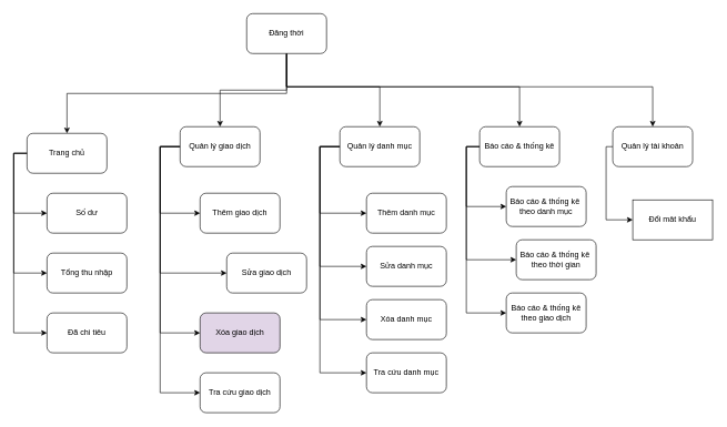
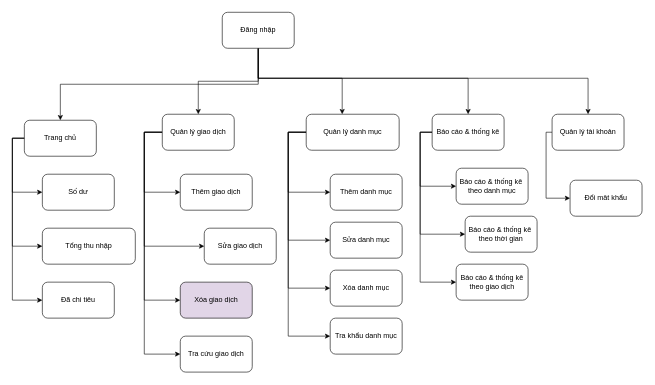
- <mxCell id="6" value="Đăng thời" style="rounded=1;whiteSpace=wrap;html=1;" vertex="1" parent="1"><mxGeometry x="370" y="20" width="120" height="60" as="geometry" /></mxCell>
+ <mxCell id="6" value="Đăng nhập" style="rounded=1;whiteSpace=wrap;html=1;" vertex="1" parent="1"><mxGeometry x="370" y="20" width="120" height="60" as="geometry" /></mxCell>
- <mxCell id="16" value="Quản lý danh mục" style="rounded=1;whiteSpace=wrap;html=1;" vertex="1" parent="1"><mxGeometry x="510" y="190" width="120" height="60" as="geometry" /></mxCell>
+ <mxCell id="16" value="Quản lý danh mục" style="rounded=1;whiteSpace=wrap;html=1;" vertex="1" parent="1"><mxGeometry x="510" y="190" width="155" height="60" as="geometry" /></mxCell>
- <mxCell id="40" value="Đổi mât khẩu" style="whiteSpace=wrap;html=1;rounded=0;" vertex="1" parent="1"><mxGeometry x="950" y="300" width="120" height="60" as="geometry" /></mxCell>
+ <mxCell id="40" value="Đổi mât khẩu" style="rounded=1;whiteSpace=wrap;html=1;" vertex="1" parent="1"><mxGeometry x="950" y="300" width="120" height="60" as="geometry" /></mxCell>
- <mxCell id="29" value="Tổng thu nhập" style="rounded=1;whiteSpace=wrap;html=1;" vertex="1" parent="1"><mxGeometry x="70" y="380" width="120" height="60" as="geometry" /></mxCell>
+ <mxCell id="29" value="Tổng thu nhập" style="rounded=1;whiteSpace=wrap;html=1;" vertex="1" parent="1"><mxGeometry x="70" y="380" width="155" height="60" as="geometry" /></mxCell>
- <mxCell id="36" value="Tra cứu danh mục" style="rounded=1;whiteSpace=wrap;html=1;" vertex="1" parent="1"><mxGeometry x="550" y="530" width="120" height="60" as="geometry" /></mxCell>
+ <mxCell id="36" value="Tra khẩu danh mục" style="rounded=1;whiteSpace=wrap;html=1;" vertex="1" parent="1"><mxGeometry x="550" y="530" width="120" height="60" as="geometry" /></mxCell>
